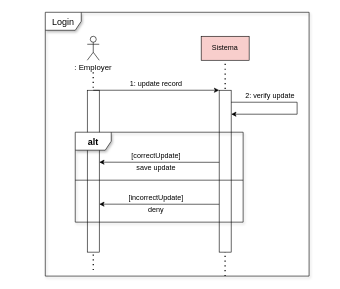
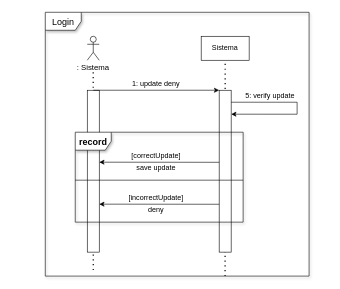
- <mxCell id="7" value="Sistema" style="rounded=0;whiteSpace=wrap;html=1;fillColor=#f8cecc;" parent="1" vertex="1"><mxGeometry x="335" y="60" width="80" height="40" as="geometry" /></mxCell>
+ <mxCell id="7" value="Sistema" style="rounded=0;whiteSpace=wrap;html=1;" parent="1" vertex="1"><mxGeometry x="335" y="60" width="80" height="40" as="geometry" /></mxCell>
- <mxCell id="20" value="&lt;font style=&quot;font-size: 13px;&quot;&gt;: Employer&lt;/font&gt;" style="text;html=1;strokeColor=none;fillColor=none;align=center;verticalAlign=middle;whiteSpace=wrap;rounded=0;shadow=0;sketch=0;fontSize=15;" parent="1" vertex="1"><mxGeometry x="115" y="100" width="80" height="20" as="geometry" /></mxCell>
+ <mxCell id="20" value="&lt;font style=&quot;font-size: 13px;&quot;&gt;: Sistema&lt;/font&gt;" style="text;html=1;strokeColor=none;fillColor=none;align=center;verticalAlign=middle;whiteSpace=wrap;rounded=0;shadow=0;sketch=0;fontSize=15;" parent="1" vertex="1"><mxGeometry x="115" y="100" width="80" height="20" as="geometry" /></mxCell>
- <mxCell id="10" value="1: update record" style="text;html=1;strokeColor=none;fillColor=none;align=center;verticalAlign=middle;whiteSpace=wrap;rounded=0;" parent="1" vertex="1"><mxGeometry x="165" y="130" width="190" height="20" as="geometry" /></mxCell>
+ <mxCell id="10" value="1: update deny" style="text;html=1;strokeColor=none;fillColor=none;align=center;verticalAlign=middle;whiteSpace=wrap;rounded=0;" parent="1" vertex="1"><mxGeometry x="165" y="130" width="190" height="20" as="geometry" /></mxCell>
- <mxCell id="12" value="2: verify update" style="text;html=1;strokeColor=none;fillColor=none;align=center;verticalAlign=middle;whiteSpace=wrap;rounded=0;" parent="1" vertex="1"><mxGeometry x="355" y="150" width="190" height="20" as="geometry" /></mxCell>
+ <mxCell id="12" value="5: verify update" style="text;html=1;strokeColor=none;fillColor=none;align=center;verticalAlign=middle;whiteSpace=wrap;rounded=0;" parent="1" vertex="1"><mxGeometry x="355" y="150" width="190" height="20" as="geometry" /></mxCell>
- <mxCell id="21" value="&lt;b&gt;&lt;font style=&quot;font-size: 15px;&quot;&gt;alt&lt;/font&gt;&lt;/b&gt;" style="shape=umlFrame;whiteSpace=wrap;html=1;shadow=1;" parent="1" vertex="1"><mxGeometry x="125" y="220" width="280" height="150" as="geometry" /></mxCell>
+ <mxCell id="21" value="&lt;b&gt;&lt;font style=&quot;font-size: 15px;&quot;&gt;record&lt;/font&gt;&lt;/b&gt;" style="shape=umlFrame;whiteSpace=wrap;html=1;shadow=1;" parent="1" vertex="1"><mxGeometry x="125" y="220" width="280" height="150" as="geometry" /></mxCell>
